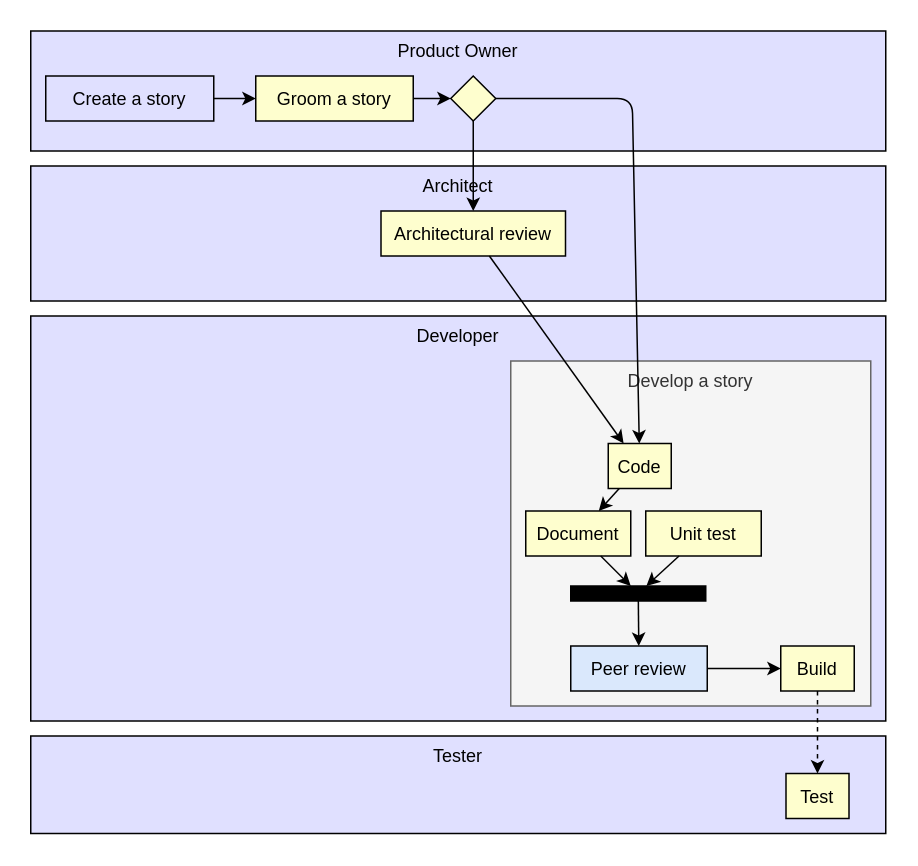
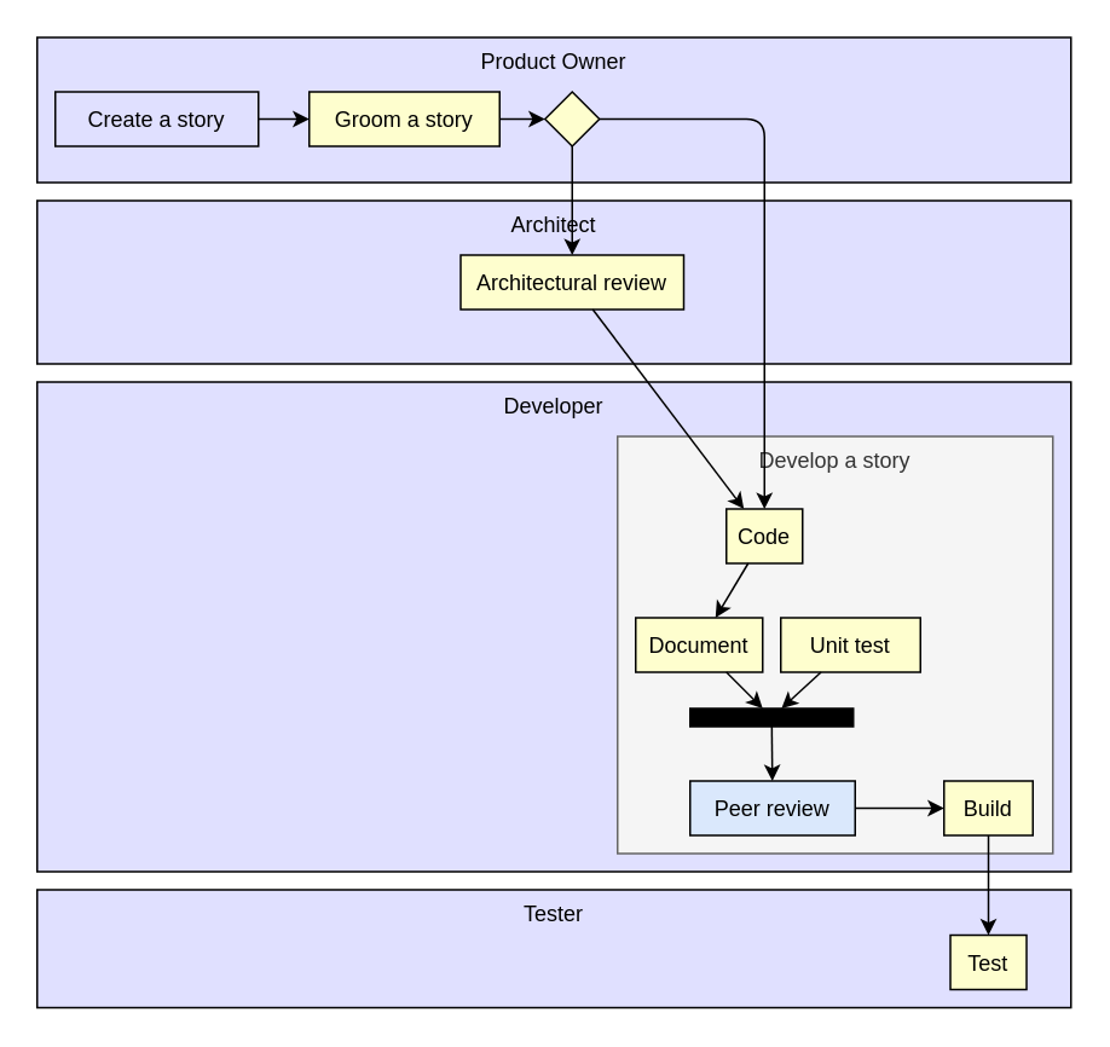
- <mxCell id="6" value="Code" style="fillColor=#fefece" parent="3" vertex="1"><mxGeometry x="65" y="55" width="42" height="30" as="geometry" /></mxCell>
+ <mxCell id="6" value="Code" style="fillColor=#fefece" parent="3" vertex="1"><mxGeometry x="60" y="40" width="42" height="30" as="geometry" /></mxCell>
- <mxCell id="25" value="" style="strokeColor=#000000;dashed=1;" parent="1" source="13" target="22" edge="1"><mxGeometry relative="1" as="geometry" /></mxCell>
+ <mxCell id="25" value="" style="strokeColor=#000000" parent="1" source="13" target="22" edge="1"><mxGeometry relative="1" as="geometry" /></mxCell>
